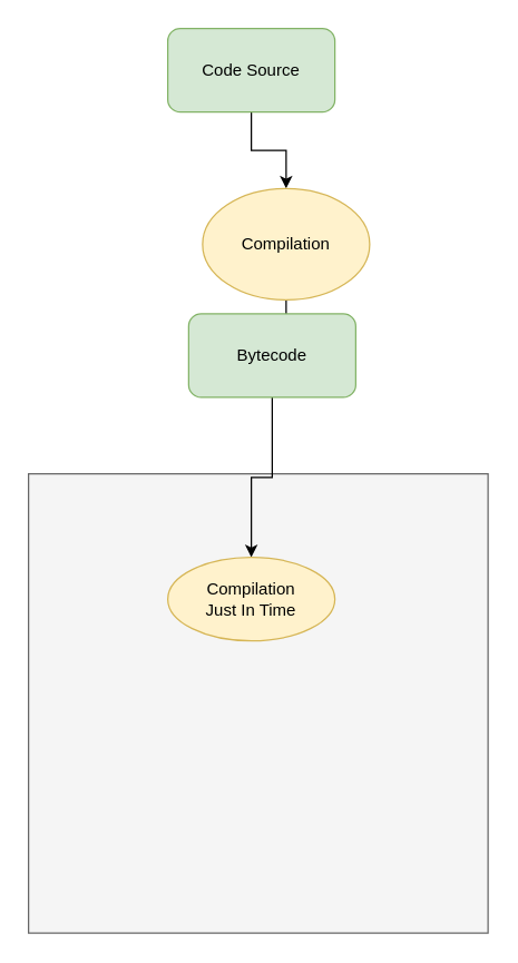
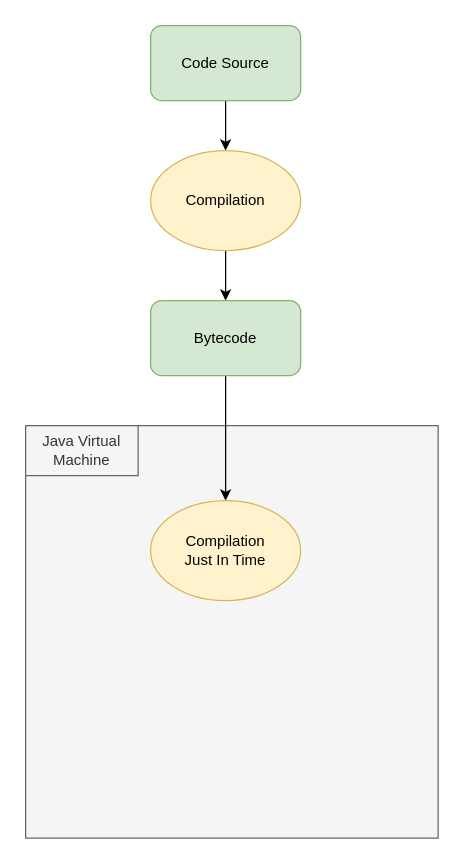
- <mxCell id="6" value="Compilation" style="ellipse;whiteSpace=wrap;html=1;fillColor=#fff2cc;strokeColor=#d6b656;" vertex="1" parent="1"><mxGeometry x="145" y="135" width="120" height="80" as="geometry" /></mxCell>
+ <mxCell id="6" value="Compilation" style="ellipse;whiteSpace=wrap;html=1;fillColor=#fff2cc;strokeColor=#d6b656;" vertex="1" parent="1"><mxGeometry x="120" y="120" width="120" height="80" as="geometry" /></mxCell>
- <mxCell id="8" value="Bytecode" style="rounded=1;whiteSpace=wrap;html=1;fillColor=#d5e8d4;strokeColor=#82b366;" vertex="1" parent="1"><mxGeometry x="135" y="225" width="120" height="60" as="geometry" /></mxCell>
+ <mxCell id="8" value="Bytecode" style="rounded=1;whiteSpace=wrap;html=1;fillColor=#d5e8d4;strokeColor=#82b366;" vertex="1" parent="1"><mxGeometry x="120" y="240" width="120" height="60" as="geometry" /></mxCell>
+ <mxCell id="10" value="Java Virtual Machine" style="rounded=0;whiteSpace=wrap;html=1;fillColor=#f5f5f5;strokeColor=#666666;fontColor=#333333;" vertex="1" parent="1"><mxGeometry x="20" y="340" width="90" height="40" as="geometry" /></mxCell>
- <mxCell id="9" value="Compilation&lt;br&gt;Just In Time" style="ellipse;whiteSpace=wrap;html=1;fillColor=#fff2cc;strokeColor=#d6b656;" vertex="1" parent="1"><mxGeometry x="120" y="400" width="120" height="60" as="geometry" /></mxCell>
+ <mxCell id="9" value="Compilation&lt;br&gt;Just In Time" style="ellipse;whiteSpace=wrap;html=1;fillColor=#fff2cc;strokeColor=#d6b656;" vertex="1" parent="1"><mxGeometry x="120" y="400" width="120" height="80" as="geometry" /></mxCell>
